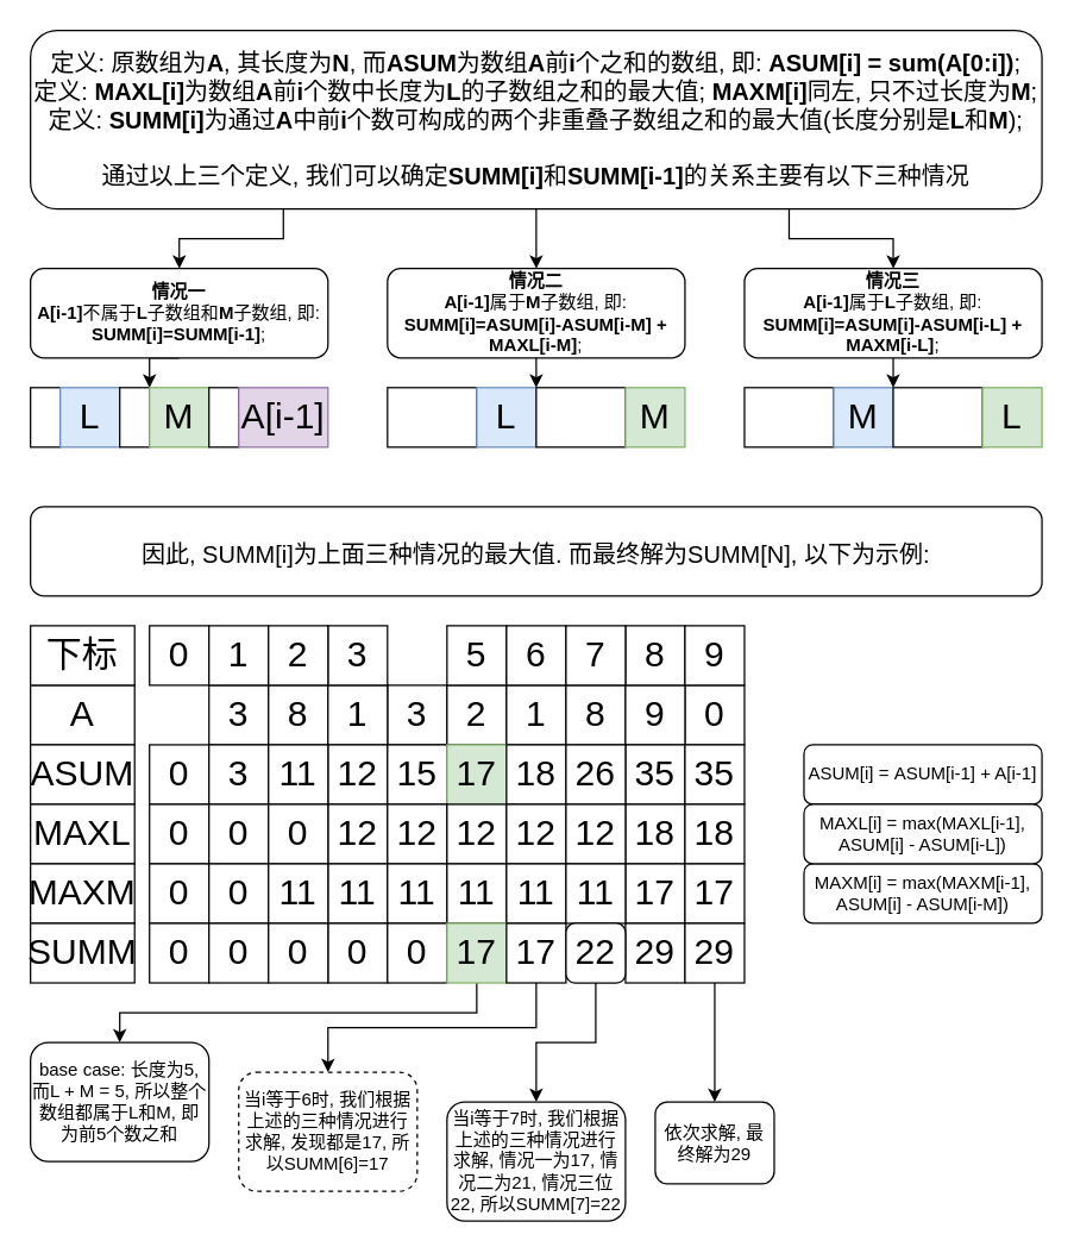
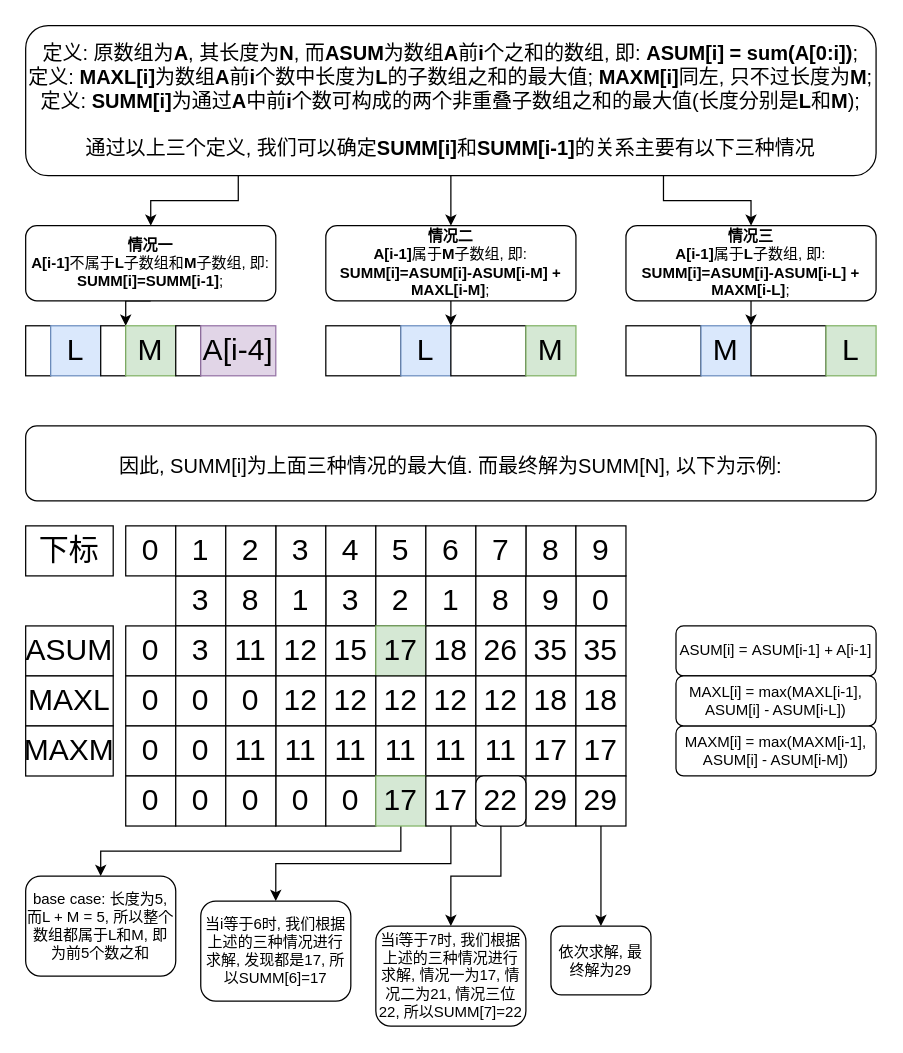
- <mxCell id="13" value="A[i-1]&lt;br&gt;" style="rounded=0;whiteSpace=wrap;html=1;fontSize=24;fillColor=#e1d5e7;strokeColor=#9673a6;" vertex="1" parent="1"><mxGeometry x="160" y="260" width="60" height="40" as="geometry" /></mxCell>
+ <mxCell id="13" value="A[i-4]&lt;br&gt;" style="rounded=0;whiteSpace=wrap;html=1;fontSize=24;fillColor=#e1d5e7;strokeColor=#9673a6;" vertex="1" parent="1"><mxGeometry x="160" y="260" width="60" height="40" as="geometry" /></mxCell>
+ <mxCell id="77" value="4" style="rounded=0;whiteSpace=wrap;html=1;fontSize=24;" vertex="1" parent="1"><mxGeometry x="260" y="420" width="40" height="40" as="geometry" /></mxCell>
- <mxCell id="36" value="A&lt;br&gt;" style="rounded=0;whiteSpace=wrap;html=1;fontSize=24;" vertex="1" parent="1"><mxGeometry x="20" y="460" width="70" height="40" as="geometry" /></mxCell>
- <mxCell id="96" value="SUMM&lt;br&gt;" style="rounded=0;whiteSpace=wrap;html=1;fontSize=24;direction=west;" vertex="1" parent="1"><mxGeometry x="20" y="620" width="70" height="40" as="geometry" /></mxCell>
- <mxCell id="100" value="当i等于6时, 我们根据上述的三种情况进行求解, 发现都是17, 所以SUMM[6]=17" style="rounded=1;whiteSpace=wrap;html=1;fontSize=12;dashed=1;" vertex="1" parent="1"><mxGeometry x="160" y="720" width="120" height="80" as="geometry" /></mxCell>
+ <mxCell id="100" value="当i等于6时, 我们根据上述的三种情况进行求解, 发现都是17, 所以SUMM[6]=17" style="rounded=1;whiteSpace=wrap;html=1;fontSize=12;" vertex="1" parent="1"><mxGeometry x="160" y="720" width="120" height="80" as="geometry" /></mxCell>
